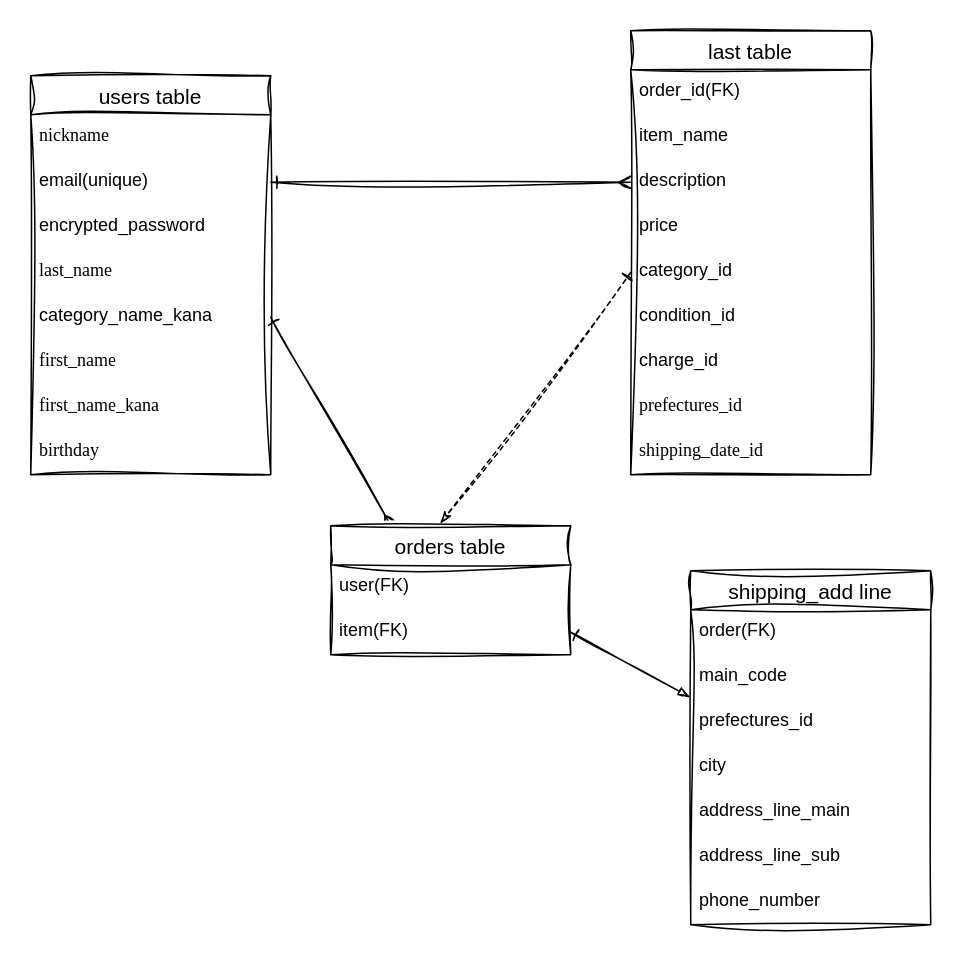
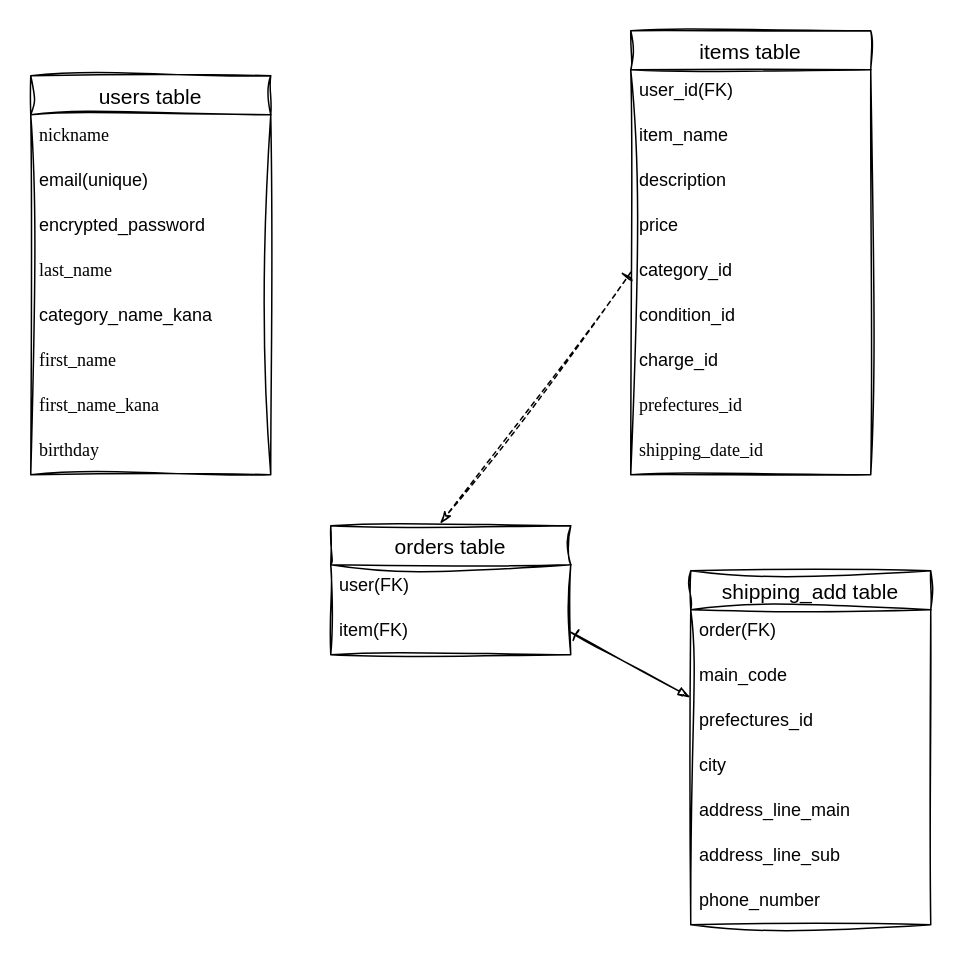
- <mxCell id="10" value="last table" style="swimlane;fontStyle=0;childLayout=stackLayout;horizontal=1;startSize=26;horizontalStack=0;resizeParent=1;resizeParentMax=0;resizeLast=0;collapsible=1;marginBottom=0;align=center;fontSize=14;sketch=1;curveFitting=1;jiggle=2;" parent="1" vertex="1"><mxGeometry x="420" y="20" width="160" height="296" as="geometry" /></mxCell>
+ <mxCell id="10" value="items table" style="swimlane;fontStyle=0;childLayout=stackLayout;horizontal=1;startSize=26;horizontalStack=0;resizeParent=1;resizeParentMax=0;resizeLast=0;collapsible=1;marginBottom=0;align=center;fontSize=14;sketch=1;curveFitting=1;jiggle=2;" parent="1" vertex="1"><mxGeometry x="420" y="20" width="160" height="296" as="geometry" /></mxCell>
- <mxCell id="11" value="order_id(FK)&#10;&#10;" style="text;strokeColor=none;fillColor=none;spacingLeft=4;spacingRight=4;overflow=hidden;rotatable=0;points=[[0,0.5],[1,0.5]];portConstraint=eastwest;fontSize=12;sketch=1;curveFitting=1;jiggle=2;" parent="10" vertex="1"><mxGeometry y="26" width="160" height="30" as="geometry" /></mxCell>
+ <mxCell id="11" value="user_id(FK)&#10;&#10;" style="text;strokeColor=none;fillColor=none;spacingLeft=4;spacingRight=4;overflow=hidden;rotatable=0;points=[[0,0.5],[1,0.5]];portConstraint=eastwest;fontSize=12;sketch=1;curveFitting=1;jiggle=2;" parent="10" vertex="1"><mxGeometry y="26" width="160" height="30" as="geometry" /></mxCell>
- <mxCell id="29" style="edgeStyle=none;sketch=1;hachureGap=4;jiggle=2;curveFitting=1;html=1;exitX=1;exitY=0.5;exitDx=0;exitDy=0;fontFamily=Architects Daughter;fontSource=https%3A%2F%2Ffonts.googleapis.com%2Fcss%3Ffamily%3DArchitects%2BDaughter;fontSize=16;endArrow=ERmany;endFill=0;startSize=6;startArrow=ERone;startFill=0;entryX=0;entryY=0.5;entryDx=0;entryDy=0;" parent="1" source="22" target="13" edge="1"><mxGeometry relative="1" as="geometry"><mxPoint x="330" y="131" as="targetPoint" /></mxGeometry></mxCell>
- <mxCell id="30" style="edgeStyle=none;sketch=1;hachureGap=4;jiggle=2;curveFitting=1;html=1;exitX=1;exitY=0.5;exitDx=0;exitDy=0;entryX=0.25;entryY=0;entryDx=0;entryDy=0;fontFamily=Architects Daughter;fontSource=https%3A%2F%2Ffonts.googleapis.com%2Fcss%3Ffamily%3DArchitects%2BDaughter;fontSize=16;endArrow=ERmany;endFill=0;startArrow=ERone;startFill=0;" parent="1" source="25" target="31" edge="1"><mxGeometry relative="1" as="geometry" /></mxCell>
- <mxCell id="2" value="shipping_add line" style="swimlane;fontStyle=0;childLayout=stackLayout;horizontal=1;startSize=26;horizontalStack=0;resizeParent=1;resizeParentMax=0;resizeLast=0;collapsible=1;marginBottom=0;align=center;fontSize=14;sketch=1;curveFitting=1;jiggle=2;" parent="1" vertex="1"><mxGeometry x="460" y="380" width="160" height="236" as="geometry" /></mxCell>
+ <mxCell id="2" value="shipping_add table" style="swimlane;fontStyle=0;childLayout=stackLayout;horizontal=1;startSize=26;horizontalStack=0;resizeParent=1;resizeParentMax=0;resizeLast=0;collapsible=1;marginBottom=0;align=center;fontSize=14;sketch=1;curveFitting=1;jiggle=2;" parent="1" vertex="1"><mxGeometry x="460" y="380" width="160" height="236" as="geometry" /></mxCell>
